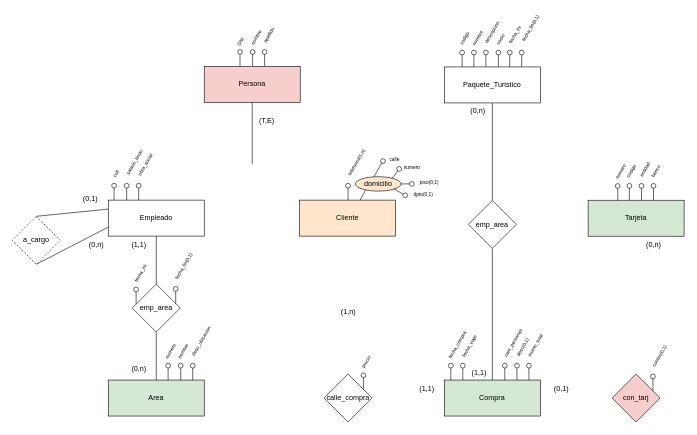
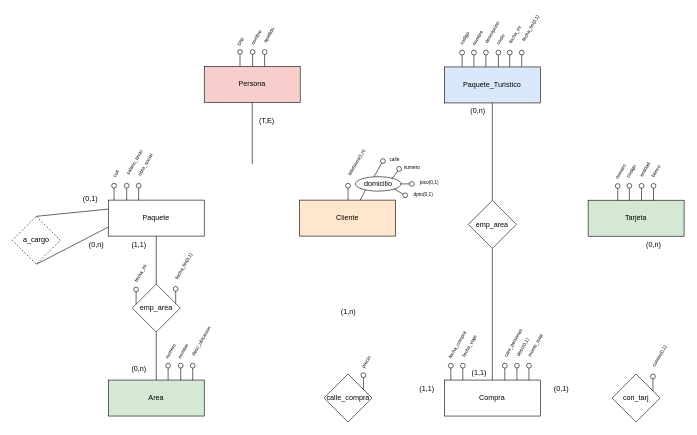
- <mxCell id="16" value="Paquete_Turistico" style="rounded=0;whiteSpace=wrap;html=1;" vertex="1" parent="1"><mxGeometry x="740.3" y="100" width="160" height="60" as="geometry" /></mxCell>
+ <mxCell id="16" value="Paquete_Turistico" style="rounded=0;whiteSpace=wrap;html=1;fillColor=#dae8fc;" vertex="1" parent="1"><mxGeometry x="740.3" y="100" width="160" height="60" as="geometry" /></mxCell>
- <mxCell id="89" value="domicilio" style="ellipse;whiteSpace=wrap;html=1;fillColor=#ffe6cc;" vertex="1" parent="1"><mxGeometry x="592" y="282.999" width="76" height="24" as="geometry" /></mxCell>
+ <mxCell id="89" value="domicilio" style="ellipse;whiteSpace=wrap;html=1;" vertex="1" parent="1"><mxGeometry x="592" y="282.999" width="76" height="24" as="geometry" /></mxCell>
- <mxCell id="41" value="Empleado" style="rounded=0;whiteSpace=wrap;html=1;" vertex="1" parent="1"><mxGeometry x="180" y="322" width="160" height="60" as="geometry" /></mxCell>
+ <mxCell id="41" value="Paquete" style="rounded=0;whiteSpace=wrap;html=1;" vertex="1" parent="1"><mxGeometry x="180" y="322" width="160" height="60" as="geometry" /></mxCell>
- <mxCell id="110" value="Compra" style="rounded=0;whiteSpace=wrap;html=1;fillColor=#d5e8d4;" vertex="1" parent="1"><mxGeometry x="740.3" y="622" width="160" height="60" as="geometry" /></mxCell>
+ <mxCell id="110" value="Compra" style="rounded=0;whiteSpace=wrap;html=1;" vertex="1" parent="1"><mxGeometry x="740.3" y="622" width="160" height="60" as="geometry" /></mxCell>
- <mxCell id="139" value="con_tarj" style="rhombus;whiteSpace=wrap;html=1;fillColor=#f8cecc;" vertex="1" parent="1"><mxGeometry x="1020" y="612" width="80" height="80" as="geometry" /></mxCell>
+ <mxCell id="139" value="con_tarj" style="rhombus;whiteSpace=wrap;html=1;" vertex="1" parent="1"><mxGeometry x="1020" y="612" width="80" height="80" as="geometry" /></mxCell>
